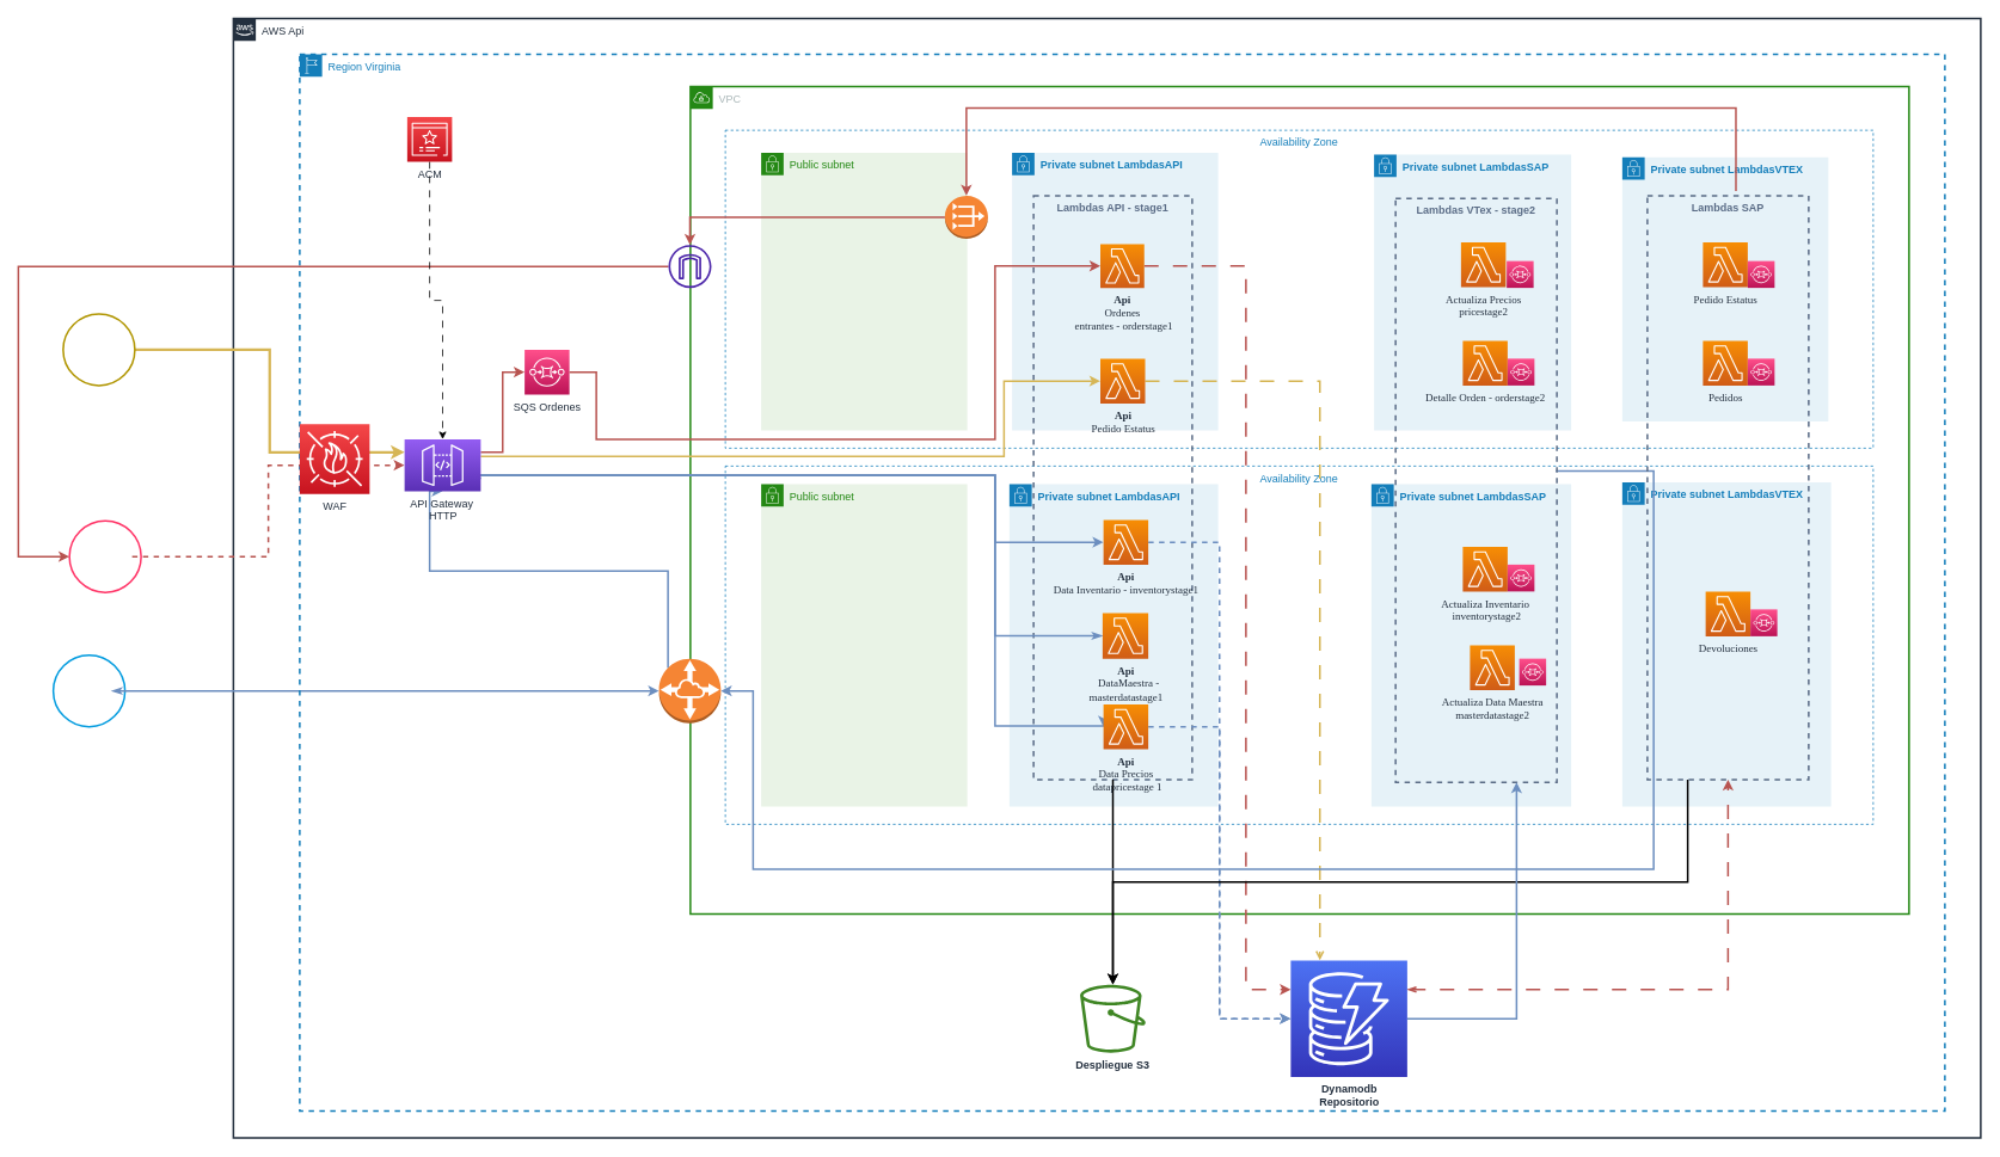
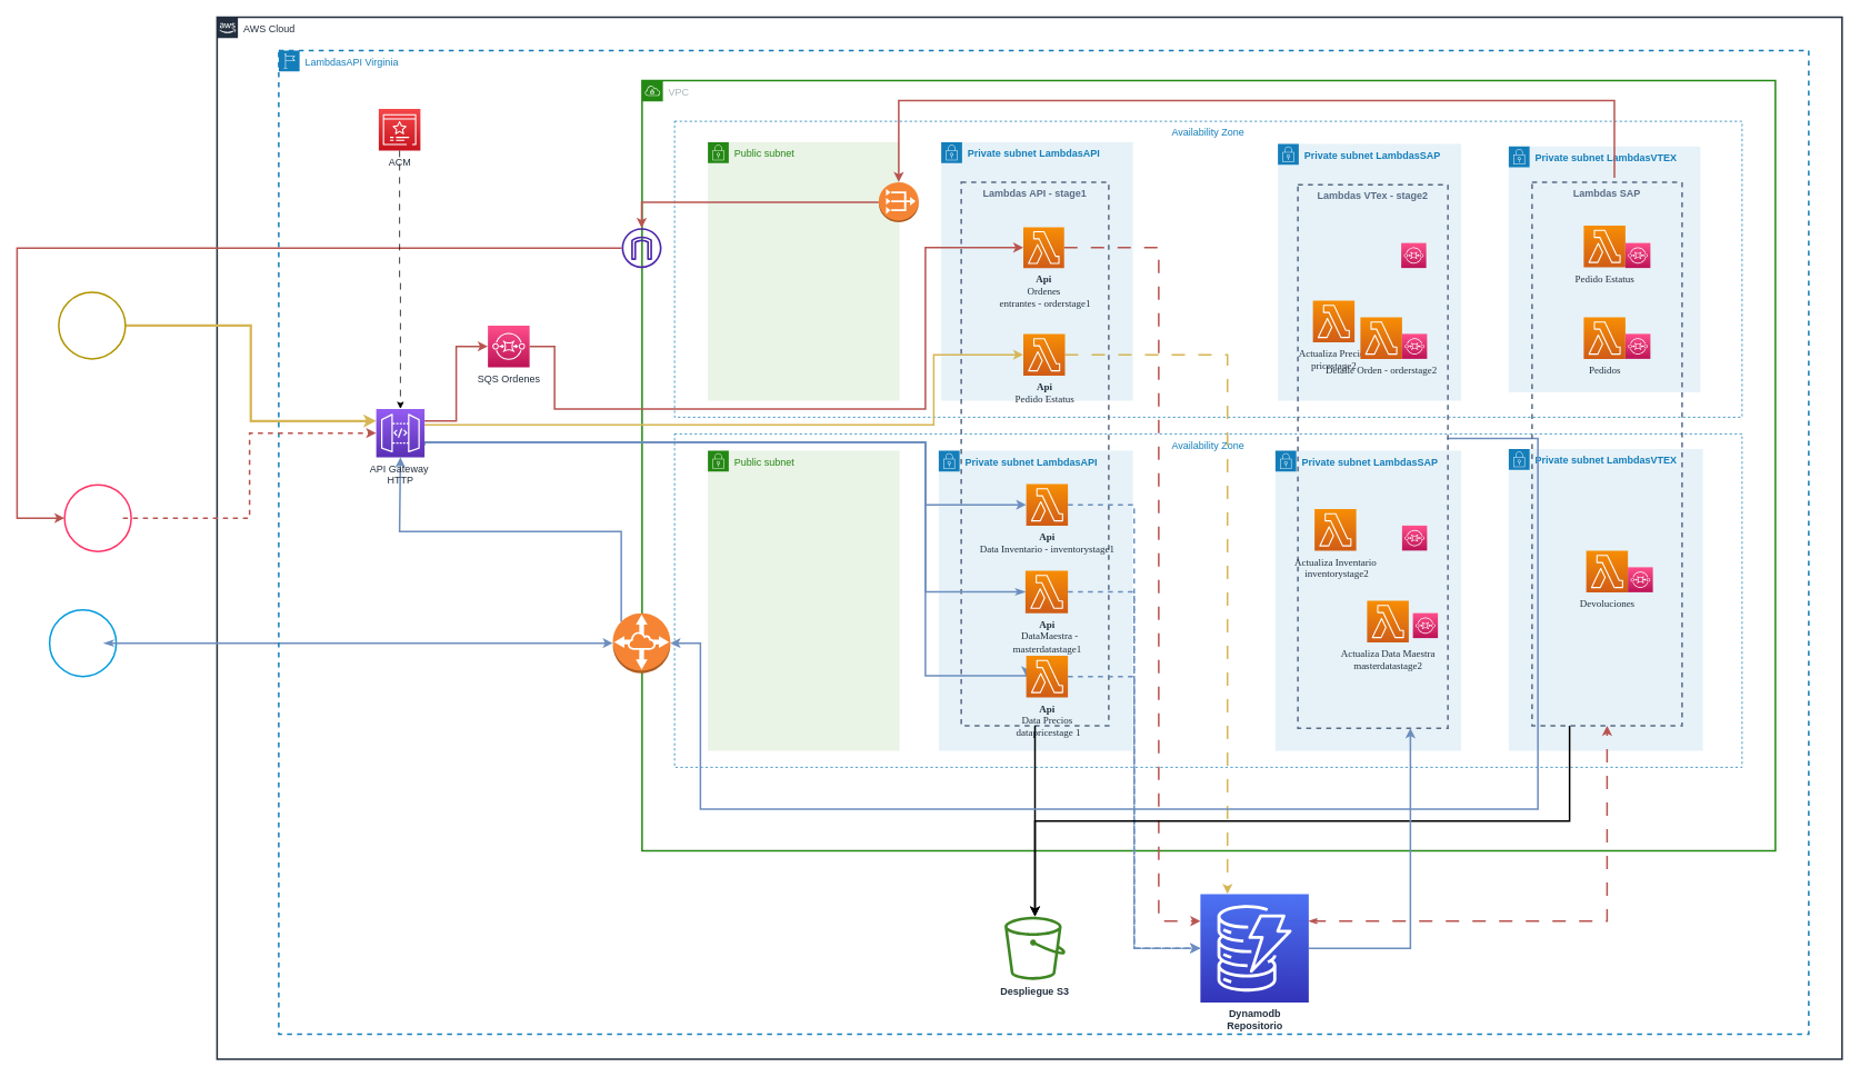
- <mxCell id="2" value="AWS Api" style="points=[[0,0],[0.25,0],[0.5,0],[0.75,0],[1,0],[1,0.25],[1,0.5],[1,0.75],[1,1],[0.75,1],[0.5,1],[0.25,1],[0,1],[0,0.75],[0,0.5],[0,0.25]];outlineConnect=0;gradientColor=none;html=1;whiteSpace=wrap;fontSize=12;fontStyle=0;container=0;pointerEvents=0;collapsible=0;recursiveResize=0;shape=mxgraph.aws4.group;grIcon=mxgraph.aws4.group_aws_cloud_alt;strokeColor=#232F3E;fillColor=none;verticalAlign=top;align=left;spacingLeft=30;fontColor=#232F3E;dashed=0;strokeWidth=2;" vertex="1" parent="1"><mxGeometry x="260" y="20" width="1950" height="1250" as="geometry" /></mxCell>
+ <mxCell id="2" value="AWS Cloud" style="points=[[0,0],[0.25,0],[0.5,0],[0.75,0],[1,0],[1,0.25],[1,0.5],[1,0.75],[1,1],[0.75,1],[0.5,1],[0.25,1],[0,1],[0,0.75],[0,0.5],[0,0.25]];outlineConnect=0;gradientColor=none;html=1;whiteSpace=wrap;fontSize=12;fontStyle=0;container=0;pointerEvents=0;collapsible=0;recursiveResize=0;shape=mxgraph.aws4.group;grIcon=mxgraph.aws4.group_aws_cloud_alt;strokeColor=#232F3E;fillColor=none;verticalAlign=top;align=left;spacingLeft=30;fontColor=#232F3E;dashed=0;strokeWidth=2;" vertex="1" parent="1"><mxGeometry x="260" y="20" width="1950" height="1250" as="geometry" /></mxCell>
- <mxCell id="12" value="Region Virginia" style="points=[[0,0],[0.25,0],[0.5,0],[0.75,0],[1,0],[1,0.25],[1,0.5],[1,0.75],[1,1],[0.75,1],[0.5,1],[0.25,1],[0,1],[0,0.75],[0,0.5],[0,0.25]];outlineConnect=0;gradientColor=none;html=1;whiteSpace=wrap;fontSize=12;fontStyle=0;container=0;pointerEvents=0;collapsible=0;recursiveResize=0;shape=mxgraph.aws4.group;grIcon=mxgraph.aws4.group_region;strokeColor=#147EBA;fillColor=none;verticalAlign=top;align=left;spacingLeft=30;fontColor=#147EBA;dashed=1;strokeWidth=2;" vertex="1" parent="1"><mxGeometry x="334" y="60" width="1836" height="1180" as="geometry" /></mxCell>
+ <mxCell id="12" value="LambdasAPI Virginia" style="points=[[0,0],[0.25,0],[0.5,0],[0.75,0],[1,0],[1,0.25],[1,0.5],[1,0.75],[1,1],[0.75,1],[0.5,1],[0.25,1],[0,1],[0,0.75],[0,0.5],[0,0.25]];outlineConnect=0;gradientColor=none;html=1;whiteSpace=wrap;fontSize=12;fontStyle=0;container=0;pointerEvents=0;collapsible=0;recursiveResize=0;shape=mxgraph.aws4.group;grIcon=mxgraph.aws4.group_region;strokeColor=#147EBA;fillColor=none;verticalAlign=top;align=left;spacingLeft=30;fontColor=#147EBA;dashed=1;strokeWidth=2;" vertex="1" parent="1"><mxGeometry x="334" y="60" width="1836" height="1180" as="geometry" /></mxCell>
- <mxCell id="49" value="Actualiza Precios &lt;br&gt;pricestage2" style="sketch=0;points=[[0,0,0],[0.25,0,0],[0.5,0,0],[0.75,0,0],[1,0,0],[0,1,0],[0.25,1,0],[0.5,1,0],[0.75,1,0],[1,1,0],[0,0.25,0],[0,0.5,0],[0,0.75,0],[1,0.25,0],[1,0.5,0],[1,0.75,0]];outlineConnect=0;fontColor=#232F3E;gradientColor=#F78E04;gradientDirection=north;fillColor=#D05C17;strokeColor=#ffffff;dashed=0;verticalLabelPosition=bottom;verticalAlign=top;align=center;html=1;fontSize=12;fontStyle=0;aspect=fixed;shape=mxgraph.aws4.resourceIcon;resIcon=mxgraph.aws4.lambda;horizontal=1;fontFamily=Verdana;container=0;" vertex="1" parent="1"><mxGeometry x="1630" y="270" width="50" height="50" as="geometry" /></mxCell>
+ <mxCell id="49" value="Actualiza Precios &lt;br&gt;pricestage2" style="sketch=0;points=[[0,0,0],[0.25,0,0],[0.5,0,0],[0.75,0,0],[1,0,0],[0,1,0],[0.25,1,0],[0.5,1,0],[0.75,1,0],[1,1,0],[0,0.25,0],[0,0.5,0],[0,0.75,0],[1,0.25,0],[1,0.5,0],[1,0.75,0]];outlineConnect=0;fontColor=#232F3E;gradientColor=#F78E04;gradientDirection=north;fillColor=#D05C17;strokeColor=#ffffff;dashed=0;verticalLabelPosition=bottom;verticalAlign=top;align=center;html=1;fontSize=12;fontStyle=0;aspect=fixed;shape=mxgraph.aws4.resourceIcon;resIcon=mxgraph.aws4.lambda;horizontal=1;fontFamily=Verdana;container=0;" vertex="1" parent="1"><mxGeometry x="1575" y="360" width="50" height="50" as="geometry" /></mxCell>
- <mxCell id="66" value="WAF" style="sketch=0;points=[[0,0,0],[0.25,0,0],[0.5,0,0],[0.75,0,0],[1,0,0],[0,1,0],[0.25,1,0],[0.5,1,0],[0.75,1,0],[1,1,0],[0,0.25,0],[0,0.5,0],[0,0.75,0],[1,0.25,0],[1,0.5,0],[1,0.75,0]];outlineConnect=0;fontColor=#232F3E;gradientColor=#F54749;gradientDirection=north;fillColor=#C7131F;strokeColor=#ffffff;dashed=0;verticalLabelPosition=bottom;verticalAlign=top;align=center;html=1;fontSize=12;fontStyle=0;aspect=fixed;shape=mxgraph.aws4.resourceIcon;resIcon=mxgraph.aws4.waf;" vertex="1" parent="1"><mxGeometry x="334" y="473" width="78" height="78" as="geometry" /></mxCell>
- <mxCell id="65" value="API Gateway&amp;nbsp;&lt;br&gt;HTTP" style="sketch=0;points=[[0,0,0],[0.25,0,0],[0.5,0,0],[0.75,0,0],[1,0,0],[0,1,0],[0.25,1,0],[0.5,1,0],[0.75,1,0],[1,1,0],[0,0.25,0],[0,0.5,0],[0,0.75,0],[1,0.25,0],[1,0.5,0],[1,0.75,0]];outlineConnect=0;fontColor=#232F3E;gradientColor=#945DF2;gradientDirection=north;fillColor=#5A30B5;strokeColor=#ffffff;dashed=0;verticalLabelPosition=bottom;verticalAlign=top;align=center;html=1;fontSize=12;fontStyle=0;aspect=fixed;shape=mxgraph.aws4.resourceIcon;resIcon=mxgraph.aws4.api_gateway;" vertex="1" parent="1"><mxGeometry x="451" y="490" width="85" height="58" as="geometry" /></mxCell>
+ <mxCell id="65" value="API Gateway&amp;nbsp;&lt;br&gt;HTTP" style="sketch=0;points=[[0,0,0],[0.25,0,0],[0.5,0,0],[0.75,0,0],[1,0,0],[0,1,0],[0.25,1,0],[0.5,1,0],[0.75,1,0],[1,1,0],[0,0.25,0],[0,0.5,0],[0,0.75,0],[1,0.25,0],[1,0.5,0],[1,0.75,0]];outlineConnect=0;fontColor=#232F3E;gradientColor=#945DF2;gradientDirection=north;fillColor=#5A30B5;strokeColor=#ffffff;dashed=0;verticalLabelPosition=bottom;verticalAlign=top;align=center;html=1;fontSize=12;fontStyle=0;aspect=fixed;shape=mxgraph.aws4.resourceIcon;resIcon=mxgraph.aws4.api_gateway;" vertex="1" parent="1"><mxGeometry x="451" y="490" width="58" height="58" as="geometry" /></mxCell>
- <mxCell id="51" value="&lt;font style=&quot;font-size: 12px;&quot;&gt;Actualiza Inventario&lt;br&gt;&amp;nbsp;inventorystage2&lt;/font&gt;" style="sketch=0;points=[[0,0,0],[0.25,0,0],[0.5,0,0],[0.75,0,0],[1,0,0],[0,1,0],[0.25,1,0],[0.5,1,0],[0.75,1,0],[1,1,0],[0,0.25,0],[0,0.5,0],[0,0.75,0],[1,0.25,0],[1,0.5,0],[1,0.75,0]];outlineConnect=0;fontColor=#232F3E;gradientColor=#F78E04;gradientDirection=north;fillColor=#D05C17;strokeColor=#ffffff;dashed=0;verticalLabelPosition=bottom;verticalAlign=top;align=center;html=1;fontSize=8;fontStyle=0;aspect=fixed;shape=mxgraph.aws4.resourceIcon;resIcon=mxgraph.aws4.lambda;horizontal=1;fontFamily=Verdana;container=0;" vertex="1" parent="1"><mxGeometry x="1632" y="610" width="50" height="50" as="geometry" /></mxCell>
+ <mxCell id="51" value="&lt;font style=&quot;font-size: 12px;&quot;&gt;Actualiza Inventario&lt;br&gt;&amp;nbsp;inventorystage2&lt;/font&gt;" style="sketch=0;points=[[0,0,0],[0.25,0,0],[0.5,0,0],[0.75,0,0],[1,0,0],[0,1,0],[0.25,1,0],[0.5,1,0],[0.75,1,0],[1,1,0],[0,0.25,0],[0,0.5,0],[0,0.75,0],[1,0.25,0],[1,0.5,0],[1,0.75,0]];outlineConnect=0;fontColor=#232F3E;gradientColor=#F78E04;gradientDirection=north;fillColor=#D05C17;strokeColor=#ffffff;dashed=0;verticalLabelPosition=bottom;verticalAlign=top;align=center;html=1;fontSize=8;fontStyle=0;aspect=fixed;shape=mxgraph.aws4.resourceIcon;resIcon=mxgraph.aws4.lambda;horizontal=1;fontFamily=Verdana;container=0;" vertex="1" parent="1"><mxGeometry x="1577" y="610" width="50" height="50" as="geometry" /></mxCell>
+ <mxCell id="34" style="edgeStyle=orthogonalEdgeStyle;rounded=0;orthogonalLoop=1;jettySize=auto;html=1;exitX=1;exitY=0.5;exitDx=0;exitDy=0;exitPerimeter=0;entryX=0;entryY=0.5;entryDx=0;entryDy=0;entryPerimeter=0;dashed=1;fillColor=#dae8fc;strokeColor=#6c8ebf;strokeWidth=2;" edge="1" parent="1" source="35" target="63"><mxGeometry relative="1" as="geometry"><mxPoint x="1390" y="1090" as="targetPoint" /></mxGeometry></mxCell>
- <mxCell id="27" style="edgeStyle=orthogonalEdgeStyle;rounded=0;orthogonalLoop=1;jettySize=auto;html=1;exitX=1;exitY=0.5;exitDx=0;exitDy=0;exitPerimeter=0;entryX=0.25;entryY=0;entryDx=0;entryDy=0;entryPerimeter=0;fillColor=#fff2cc;strokeColor=#d6b656;strokeWidth=2;dashed=1;dashPattern=8 8;endArrow=open;" edge="1" parent="1" source="28" target="63"><mxGeometry relative="1" as="geometry" /></mxCell>
+ <mxCell id="27" style="edgeStyle=orthogonalEdgeStyle;rounded=0;orthogonalLoop=1;jettySize=auto;html=1;exitX=1;exitY=0.5;exitDx=0;exitDy=0;exitPerimeter=0;entryX=0.25;entryY=0;entryDx=0;entryDy=0;entryPerimeter=0;fillColor=#fff2cc;strokeColor=#d6b656;strokeWidth=2;dashed=1;dashPattern=8 8;" edge="1" parent="1" source="28" target="63"><mxGeometry relative="1" as="geometry" /></mxCell>
